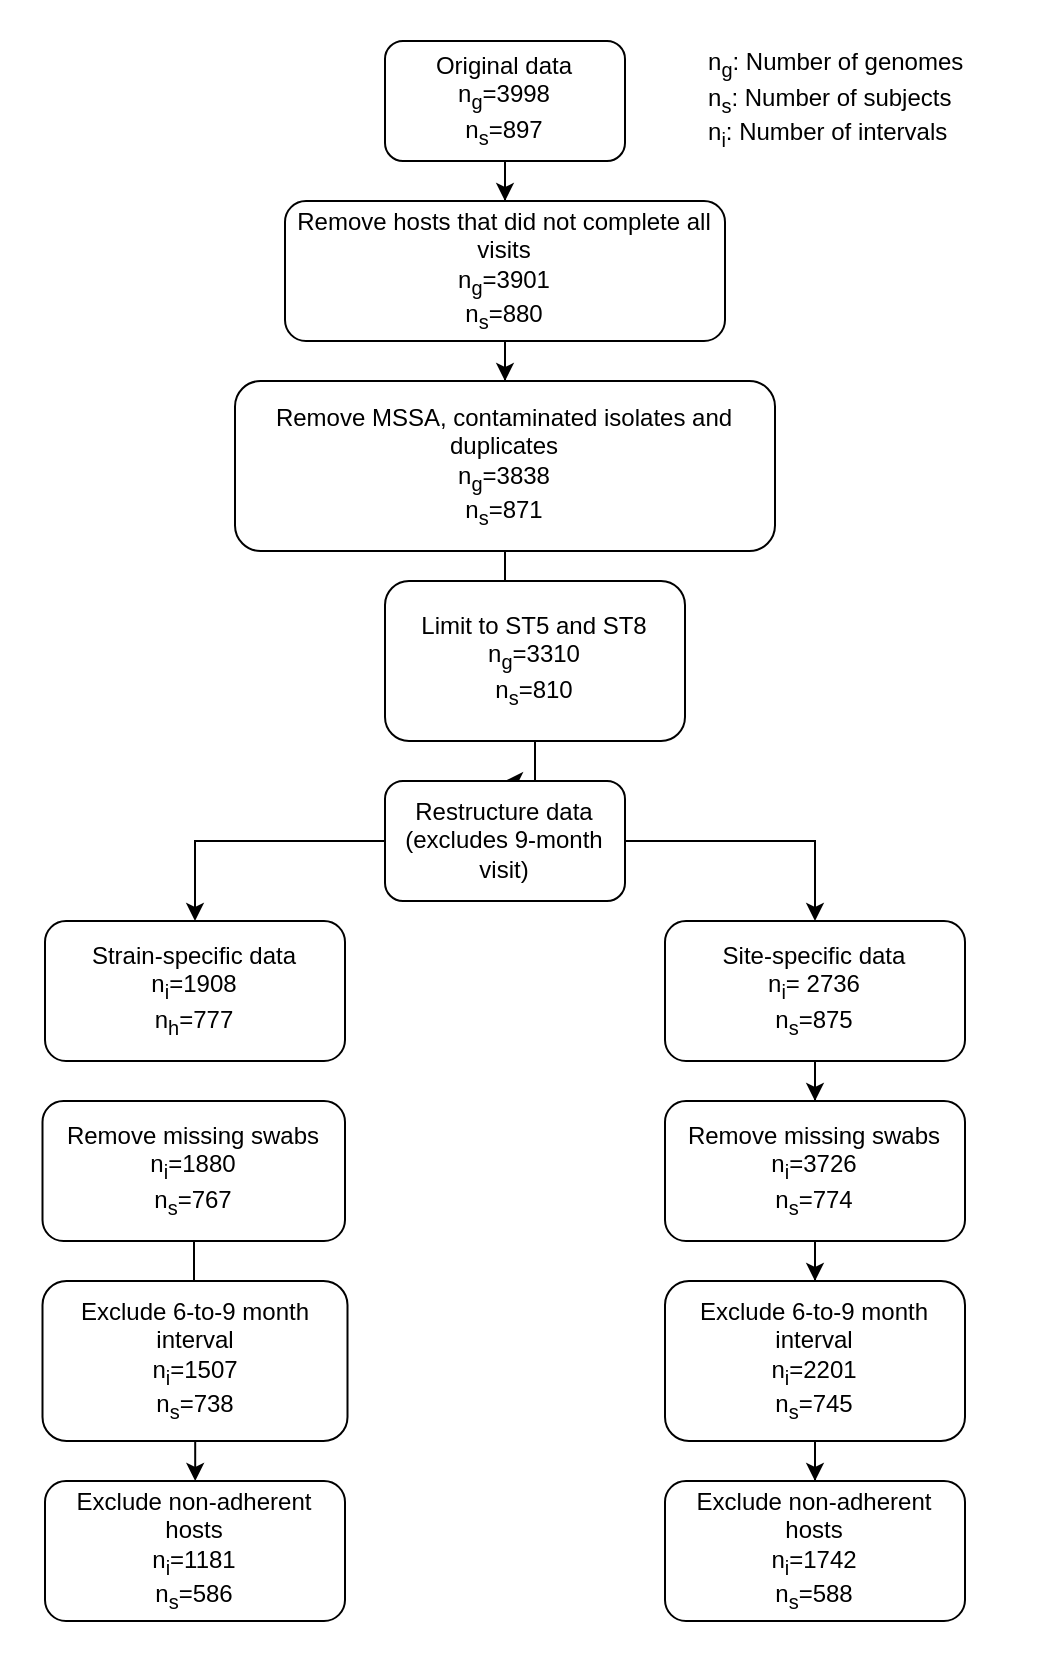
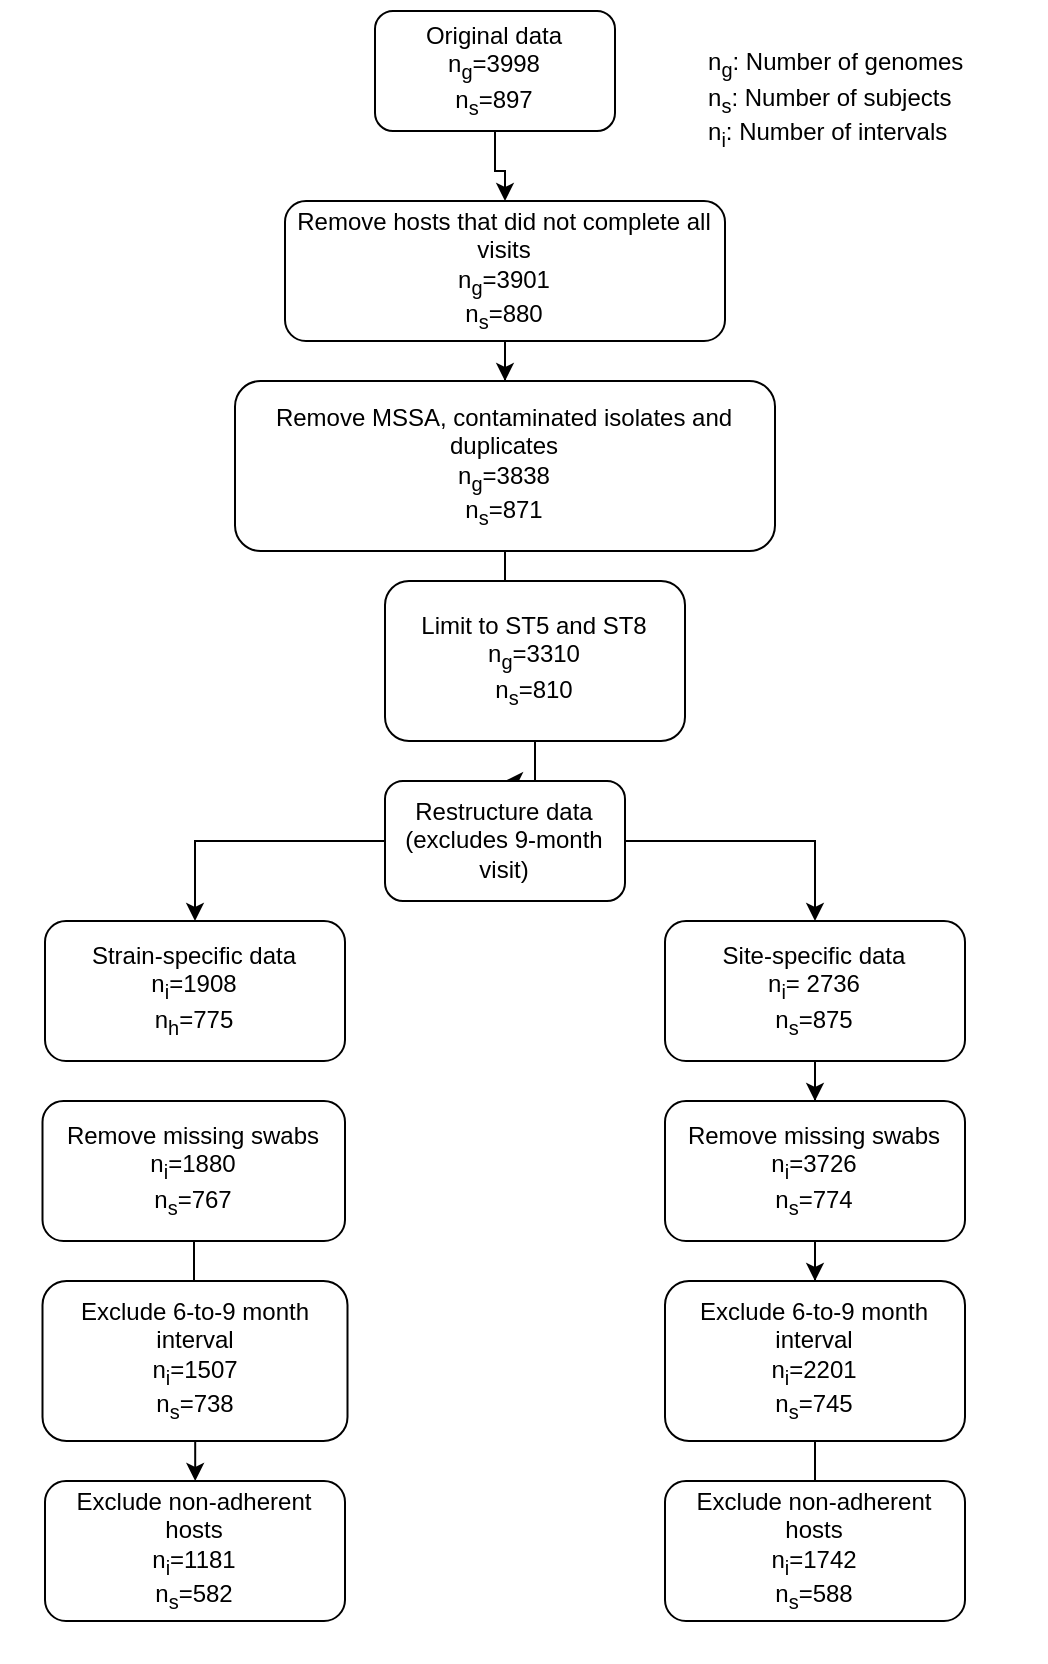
- <mxCell id="3" value="&lt;div&gt;Original data&lt;/div&gt;&lt;div&gt;n&lt;sub&gt;g&lt;/sub&gt;=3998&lt;/div&gt;&lt;div&gt;n&lt;sub&gt;s&lt;/sub&gt;=897&lt;br&gt;&lt;/div&gt;" style="rounded=1;whiteSpace=wrap;html=1;" parent="1" vertex="1"><mxGeometry x="192" y="20" width="120" height="60" as="geometry" /></mxCell>
+ <mxCell id="3" value="&lt;div&gt;Original data&lt;/div&gt;&lt;div&gt;n&lt;sub&gt;g&lt;/sub&gt;=3998&lt;/div&gt;&lt;div&gt;n&lt;sub&gt;s&lt;/sub&gt;=897&lt;br&gt;&lt;/div&gt;" style="rounded=1;whiteSpace=wrap;html=1;" parent="1" vertex="1"><mxGeometry x="187" y="5" width="120" height="60" as="geometry" /></mxCell>
- <mxCell id="13" value="&lt;div&gt;Strain-specific data&lt;/div&gt;&lt;div&gt;&lt;div&gt;n&lt;sub&gt;i&lt;/sub&gt;=1908&lt;/div&gt;n&lt;sub&gt;h&lt;/sub&gt;=777&lt;/div&gt;" style="whiteSpace=wrap;html=1;rounded=1;" parent="1" vertex="1"><mxGeometry x="22" y="460" width="150" height="70" as="geometry" /></mxCell>
+ <mxCell id="13" value="&lt;div&gt;Strain-specific data&lt;/div&gt;&lt;div&gt;&lt;div&gt;n&lt;sub&gt;i&lt;/sub&gt;=1908&lt;/div&gt;n&lt;sub&gt;h&lt;/sub&gt;=775&lt;/div&gt;" style="whiteSpace=wrap;html=1;rounded=1;" parent="1" vertex="1"><mxGeometry x="22" y="460" width="150" height="70" as="geometry" /></mxCell>
- <mxCell id="23" value="" style="edgeStyle=orthogonalEdgeStyle;rounded=0;orthogonalLoop=1;jettySize=auto;html=1;" parent="1" source="24" target="25" edge="1"><mxGeometry relative="1" as="geometry" /></mxCell>
+ <mxCell id="23" value="" style="edgeStyle=orthogonalEdgeStyle;rounded=0;orthogonalLoop=1;jettySize=auto;html=1;endArrow=none;" parent="1" source="24" target="25" edge="1"><mxGeometry relative="1" as="geometry" /></mxCell>
- <mxCell id="20" value="&lt;div&gt;Exclude non-adherent hosts&lt;br&gt;&lt;/div&gt;&lt;div&gt;&lt;div&gt;n&lt;sub&gt;i&lt;/sub&gt;=1181&lt;/div&gt;n&lt;sub&gt;s&lt;/sub&gt;=586&lt;br&gt;&lt;/div&gt;" style="whiteSpace=wrap;html=1;rounded=1;" parent="1" vertex="1"><mxGeometry x="22" y="740" width="150" height="70" as="geometry" /></mxCell>
+ <mxCell id="20" value="&lt;div&gt;Exclude non-adherent hosts&lt;br&gt;&lt;/div&gt;&lt;div&gt;&lt;div&gt;n&lt;sub&gt;i&lt;/sub&gt;=1181&lt;/div&gt;n&lt;sub&gt;s&lt;/sub&gt;=582&lt;br&gt;&lt;/div&gt;" style="whiteSpace=wrap;html=1;rounded=1;" parent="1" vertex="1"><mxGeometry x="22" y="740" width="150" height="70" as="geometry" /></mxCell>
